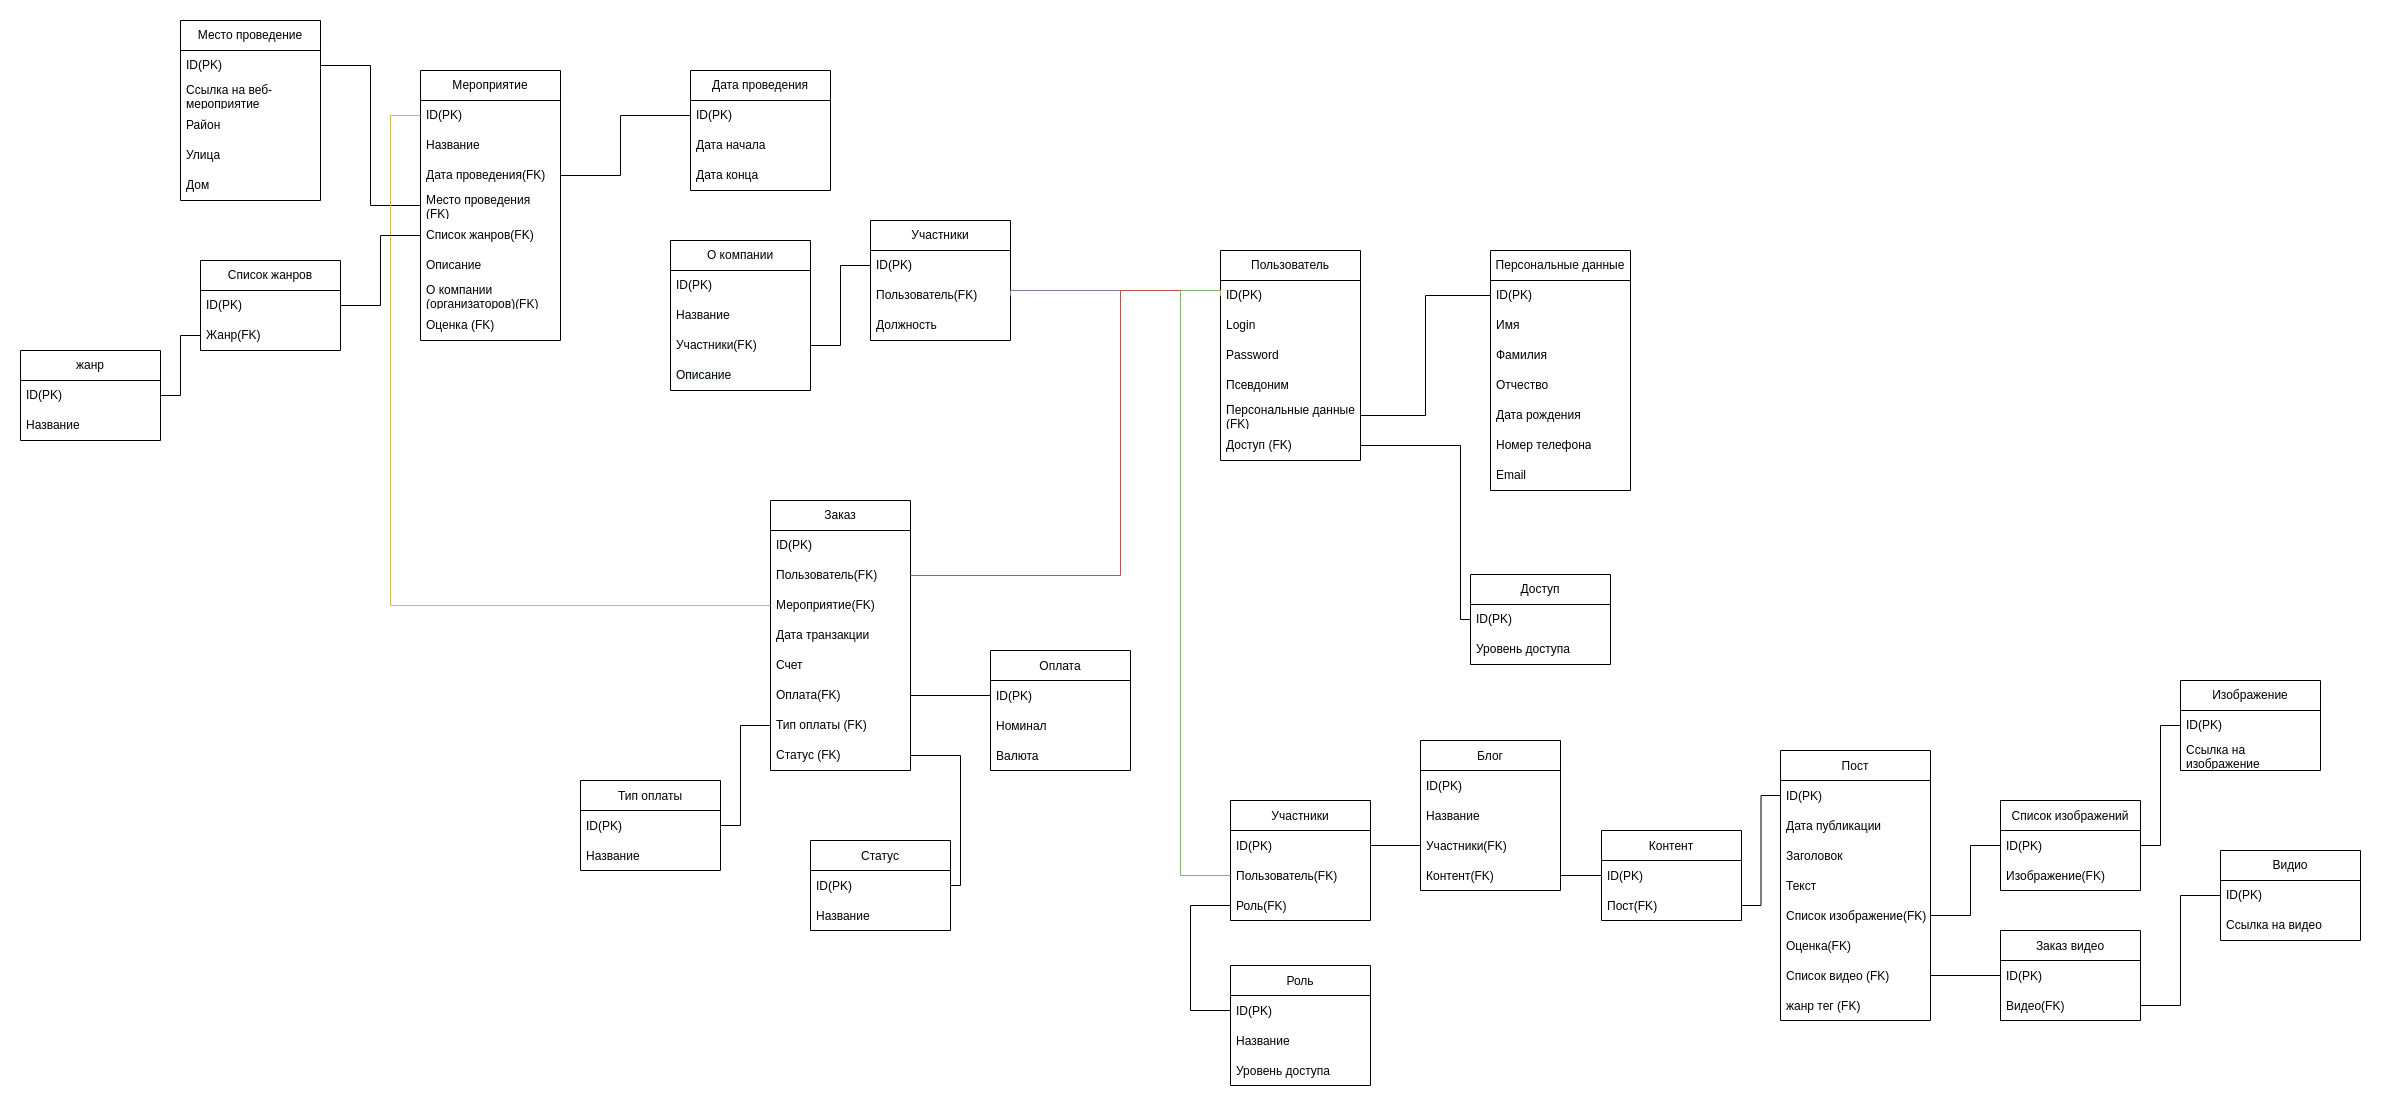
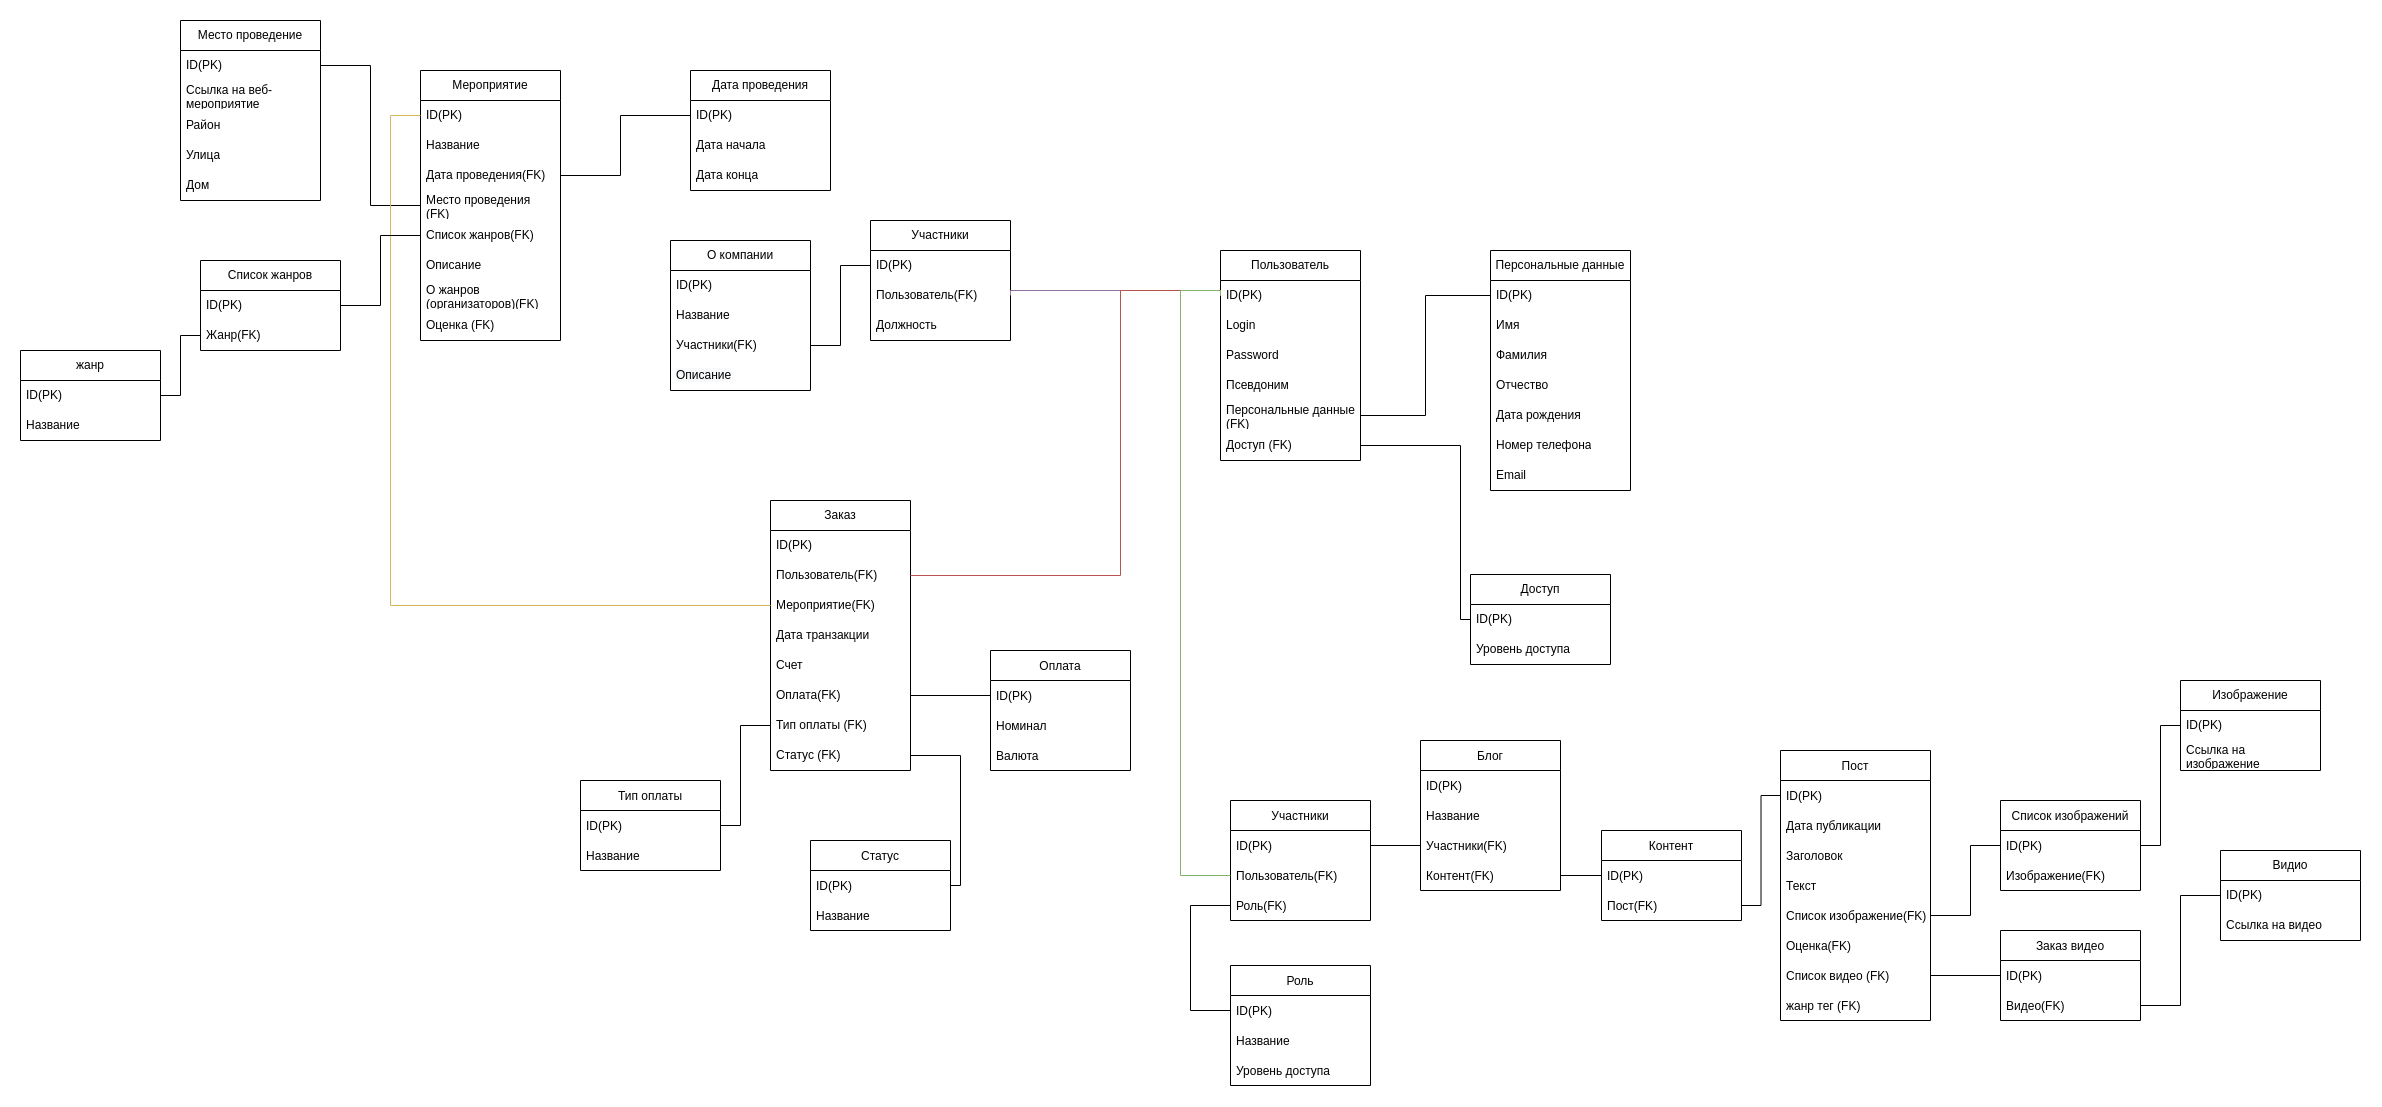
- <mxCell id="9" value="О компании (организаторов)(FK)" style="text;strokeColor=none;fillColor=none;align=left;verticalAlign=middle;spacingLeft=4;spacingRight=4;overflow=hidden;points=[[0,0.5],[1,0.5]];portConstraint=eastwest;rotatable=0;whiteSpace=wrap;html=1;" vertex="1" parent="2"><mxGeometry y="210" width="140" height="30" as="geometry" /></mxCell>
+ <mxCell id="9" value="О жанров (организаторов)(FK)" style="text;strokeColor=none;fillColor=none;align=left;verticalAlign=middle;spacingLeft=4;spacingRight=4;overflow=hidden;points=[[0,0.5],[1,0.5]];portConstraint=eastwest;rotatable=0;whiteSpace=wrap;html=1;" vertex="1" parent="2"><mxGeometry y="210" width="140" height="30" as="geometry" /></mxCell>
